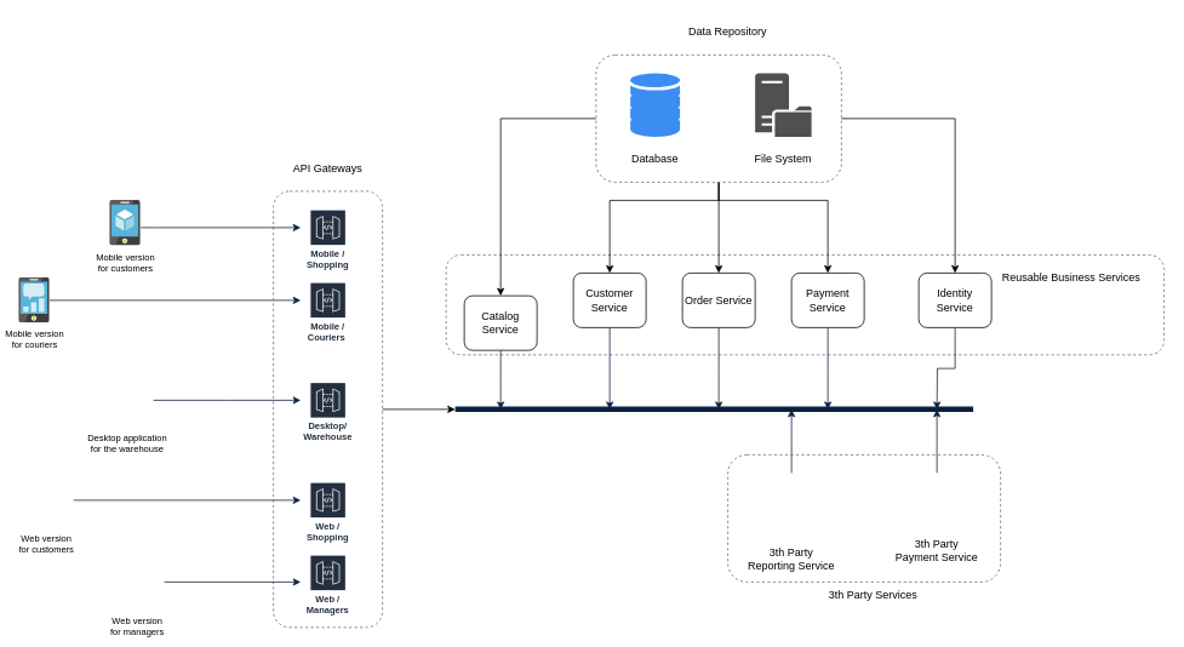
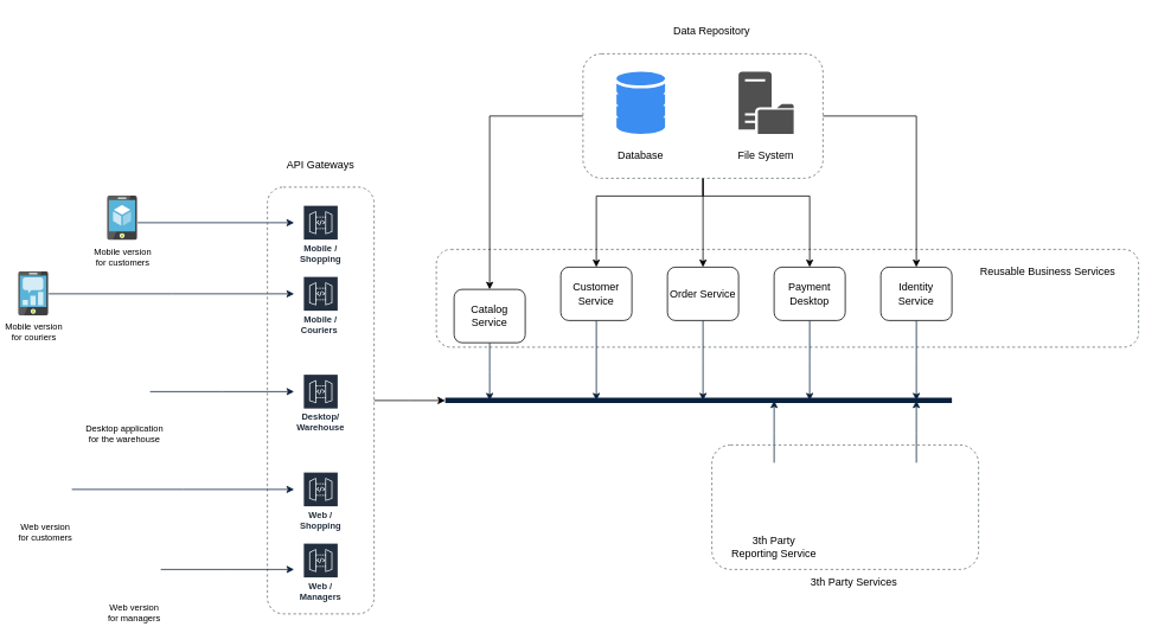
- <mxCell id="12" value="Payment Service" style="rounded=1;whiteSpace=wrap;html=1;" parent="1" vertex="1"><mxGeometry x="870" y="300" width="80" height="60" as="geometry" /></mxCell>
+ <mxCell id="12" value="Payment Desktop" style="rounded=1;whiteSpace=wrap;html=1;" parent="1" vertex="1"><mxGeometry x="870" y="300" width="80" height="60" as="geometry" /></mxCell>
- <mxCell id="18" value="Identity&lt;br&gt;Service" style="rounded=1;whiteSpace=wrap;html=1;" parent="1" vertex="1"><mxGeometry x="1010" y="300" width="80" height="60" as="geometry" /></mxCell>
+ <mxCell id="18" value="Identity&lt;br&gt;Service" style="rounded=1;whiteSpace=wrap;html=1;" parent="1" vertex="1"><mxGeometry x="990" y="300" width="80" height="60" as="geometry" /></mxCell>
- <mxCell id="42" value="3th Party Payment Service" style="text;html=1;strokeColor=none;fillColor=none;align=center;verticalAlign=middle;whiteSpace=wrap;rounded=0;" parent="40" vertex="1"><mxGeometry y="70" width="100" height="30" as="geometry" /></mxCell>
